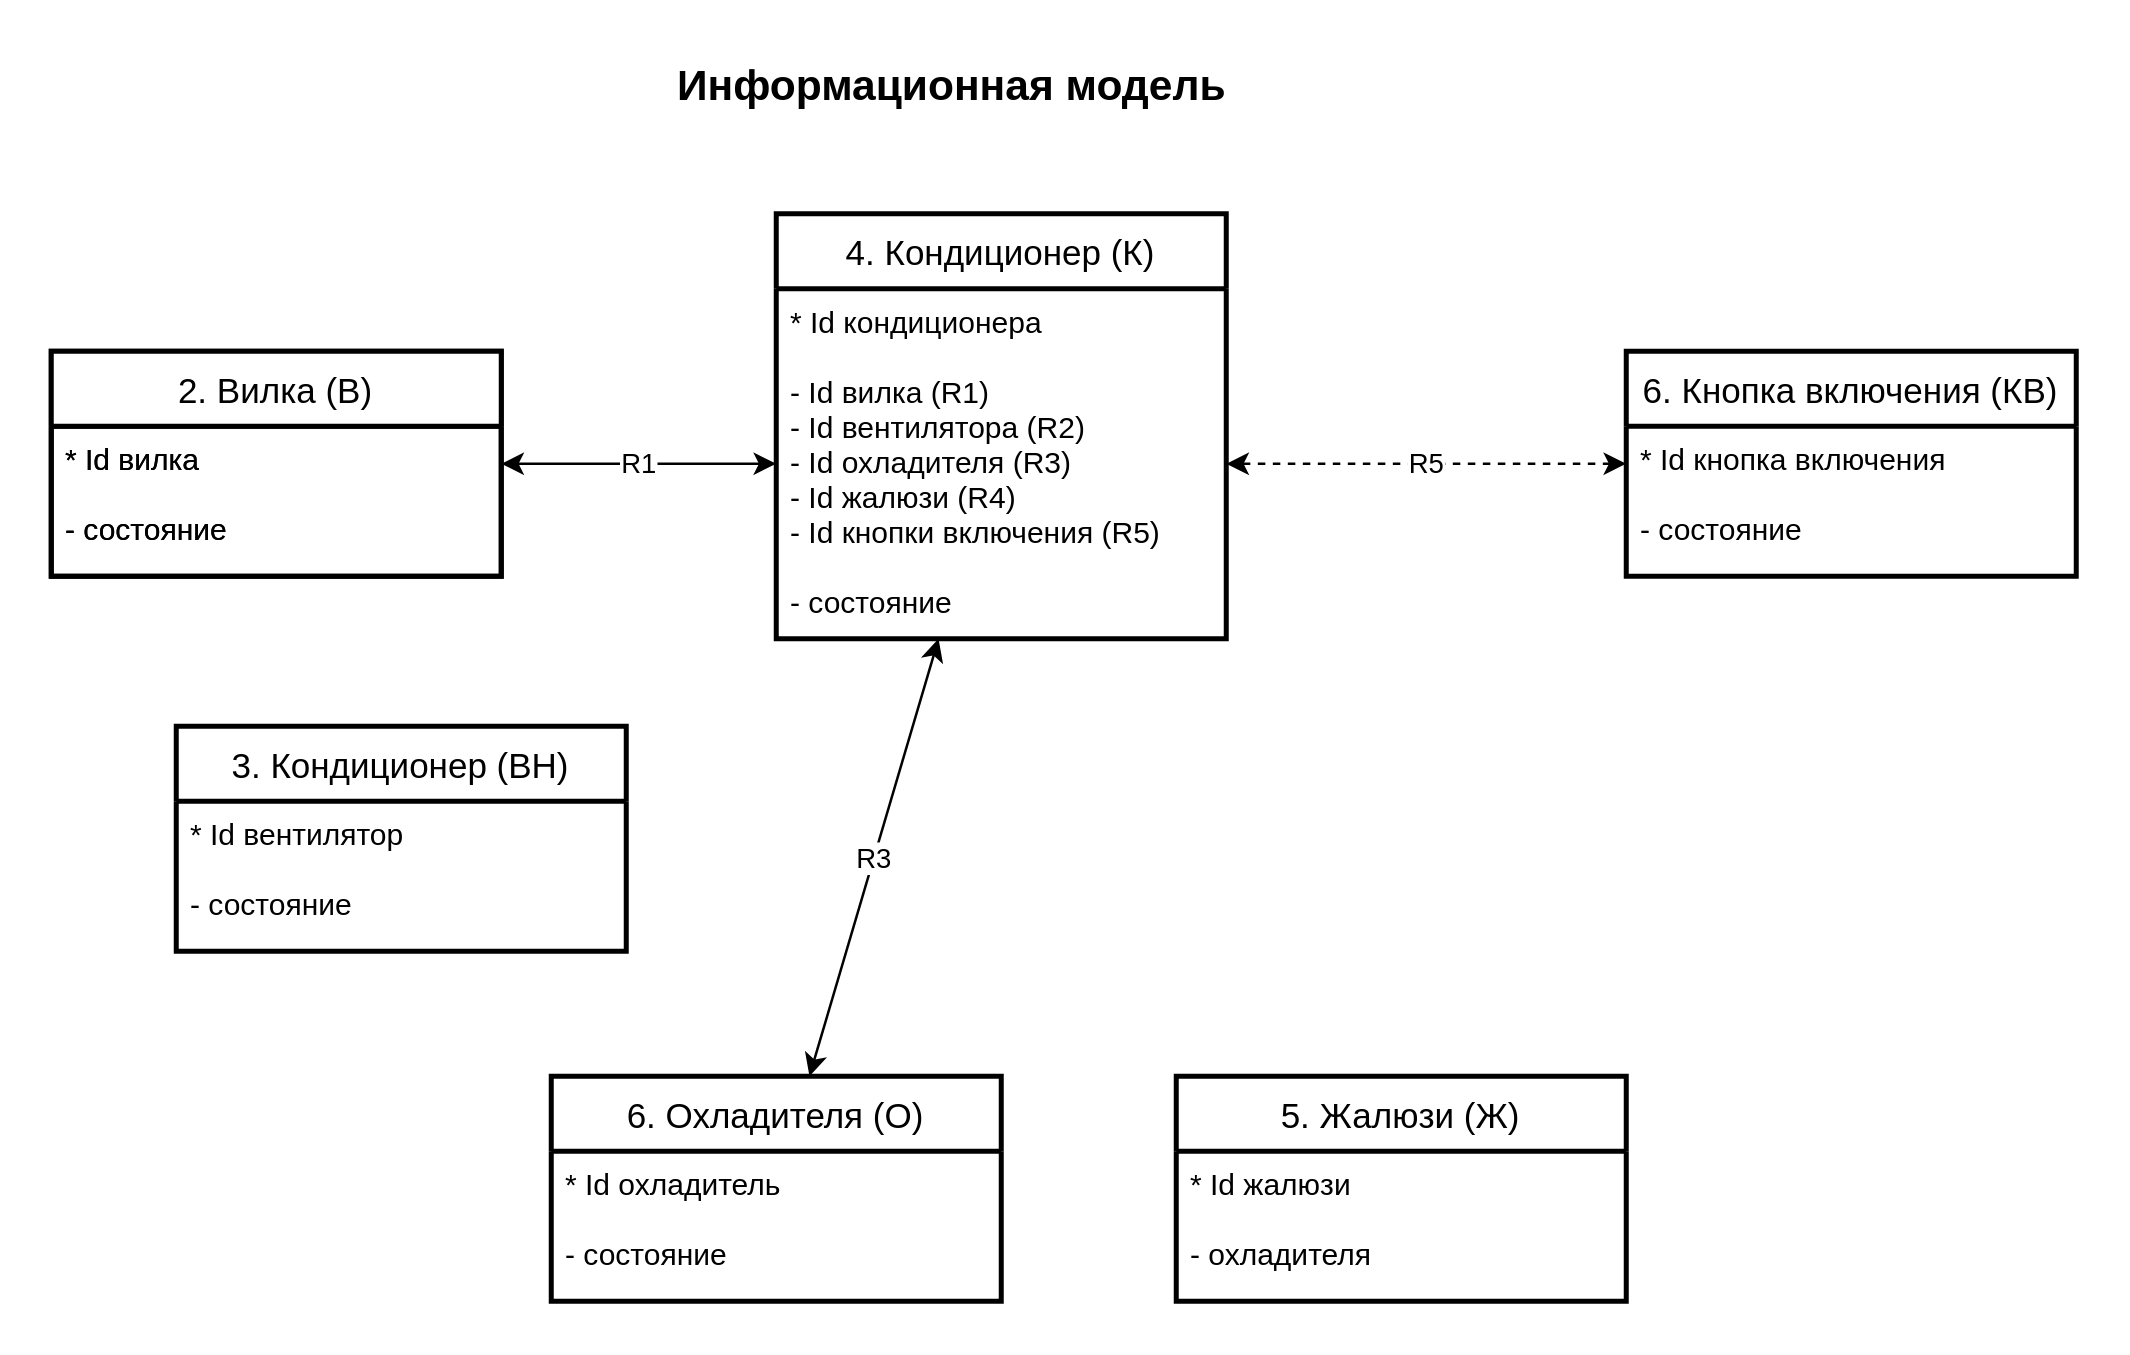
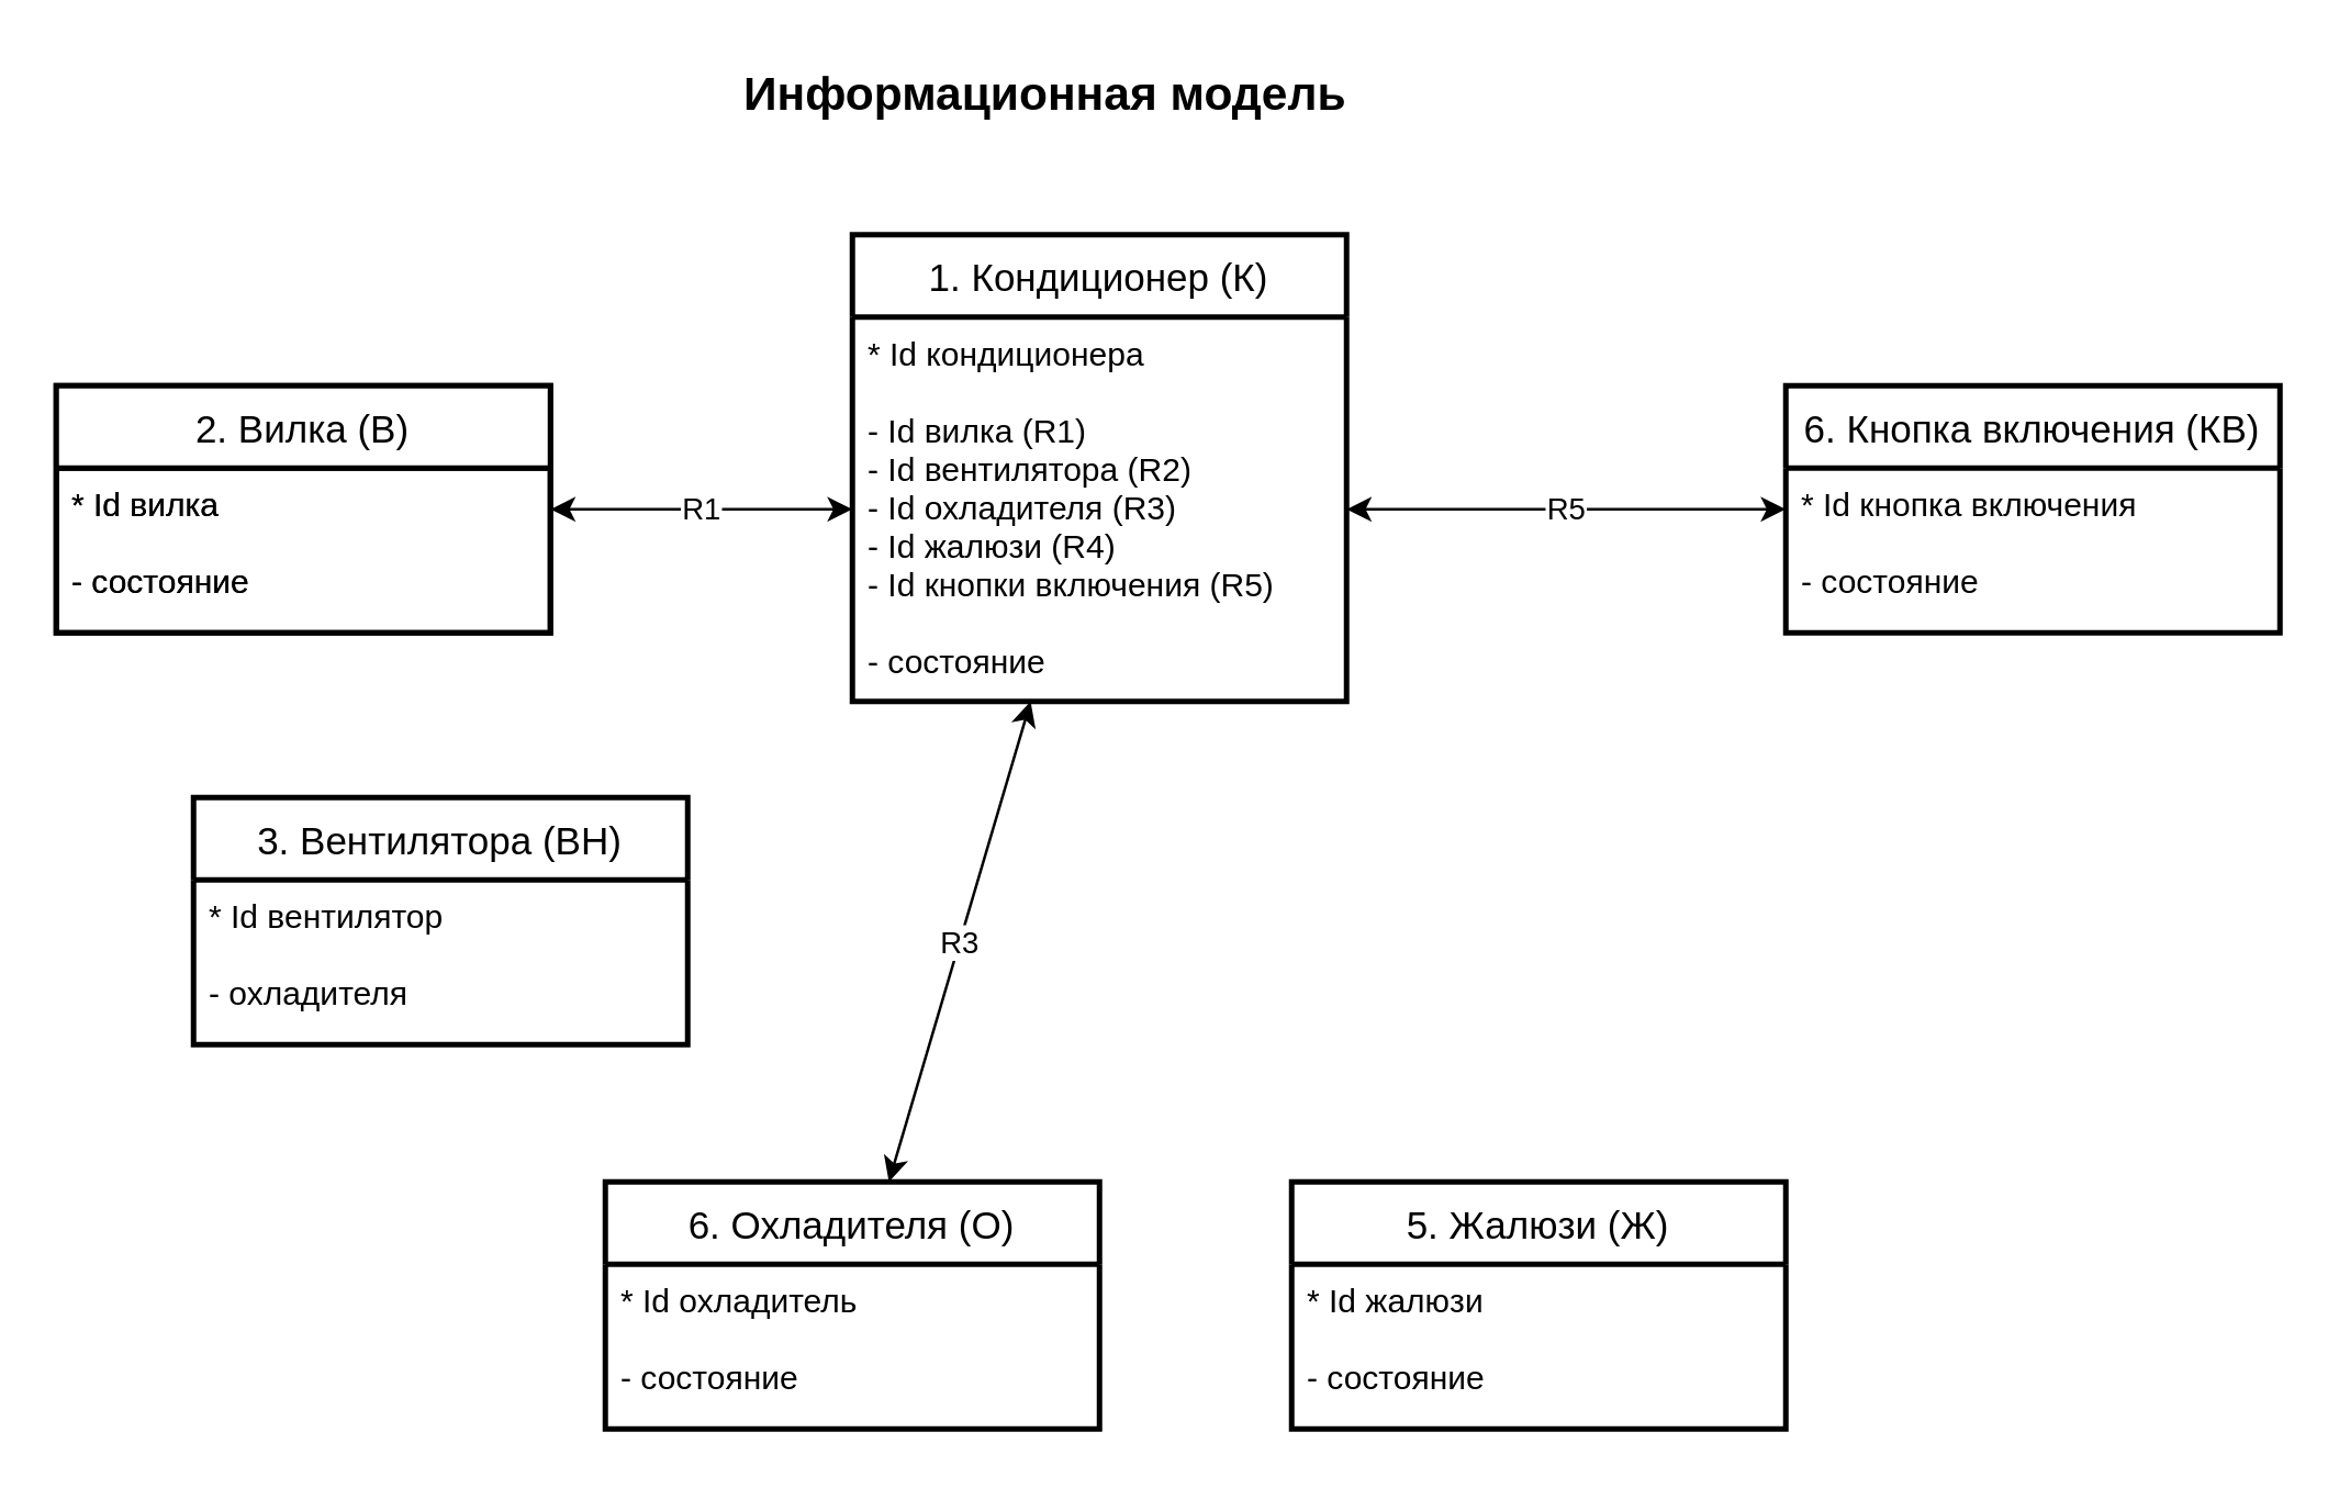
- <mxCell id="2" value="4. Кондиционер (К)" style="swimlane;childLayout=stackLayout;horizontal=1;startSize=30;horizontalStack=0;rounded=0;fontSize=14;fontStyle=0;strokeWidth=2;resizeParent=0;resizeLast=1;shadow=0;dashed=0;align=center;" vertex="1" parent="1"><mxGeometry x="310" y="85" width="180" height="170" as="geometry" /></mxCell>
+ <mxCell id="2" value="1. Кондиционер (К)" style="swimlane;childLayout=stackLayout;horizontal=1;startSize=30;horizontalStack=0;rounded=0;fontSize=14;fontStyle=0;strokeWidth=2;resizeParent=0;resizeLast=1;shadow=0;dashed=0;align=center;" vertex="1" parent="1"><mxGeometry x="310" y="85" width="180" height="170" as="geometry" /></mxCell>
- <mxCell id="16" value="R5" style="edgeStyle=none;html=1;startArrow=classic;startFill=1;dashed=1;" edge="1" parent="1" source="17" target="3"><mxGeometry relative="1" as="geometry" /></mxCell>
+ <mxCell id="16" value="R5" style="edgeStyle=none;html=1;startArrow=classic;startFill=1;" edge="1" parent="1" source="17" target="3"><mxGeometry relative="1" as="geometry" /></mxCell>
- <mxCell id="7" value="3. Кондиционер (ВН)" style="swimlane;childLayout=stackLayout;horizontal=1;startSize=30;horizontalStack=0;rounded=0;fontSize=14;fontStyle=0;strokeWidth=2;resizeParent=0;resizeLast=1;shadow=0;dashed=0;align=center;" vertex="1" parent="1"><mxGeometry x="70" y="290" width="180" height="90" as="geometry" /></mxCell>
+ <mxCell id="7" value="3. Вентилятора (ВН)" style="swimlane;childLayout=stackLayout;horizontal=1;startSize=30;horizontalStack=0;rounded=0;fontSize=14;fontStyle=0;strokeWidth=2;resizeParent=0;resizeLast=1;shadow=0;dashed=0;align=center;" vertex="1" parent="1"><mxGeometry x="70" y="290" width="180" height="90" as="geometry" /></mxCell>
- <mxCell id="8" value="* Id вентилятор&#10;&#10;- состояние " style="align=left;strokeColor=none;fillColor=none;spacingLeft=4;fontSize=12;verticalAlign=top;resizable=0;rotatable=0;part=1;rounded=0;" vertex="1" parent="7"><mxGeometry y="30" width="180" height="60" as="geometry" /></mxCell>
+ <mxCell id="8" value="* Id вентилятор&#10;&#10;- охладителя " style="align=left;strokeColor=none;fillColor=none;spacingLeft=4;fontSize=12;verticalAlign=top;resizable=0;rotatable=0;part=1;rounded=0;" vertex="1" parent="7"><mxGeometry y="30" width="180" height="60" as="geometry" /></mxCell>
- <mxCell id="15" value="* Id жалюзи&#10;&#10;- охладителя " style="align=left;strokeColor=none;fillColor=none;spacingLeft=4;fontSize=12;verticalAlign=top;resizable=0;rotatable=0;part=1;rounded=0;" vertex="1" parent="14"><mxGeometry y="30" width="180" height="60" as="geometry" /></mxCell>
+ <mxCell id="15" value="* Id жалюзи&#10;&#10;- состояние " style="align=left;strokeColor=none;fillColor=none;spacingLeft=4;fontSize=12;verticalAlign=top;resizable=0;rotatable=0;part=1;rounded=0;" vertex="1" parent="14"><mxGeometry y="30" width="180" height="60" as="geometry" /></mxCell>
